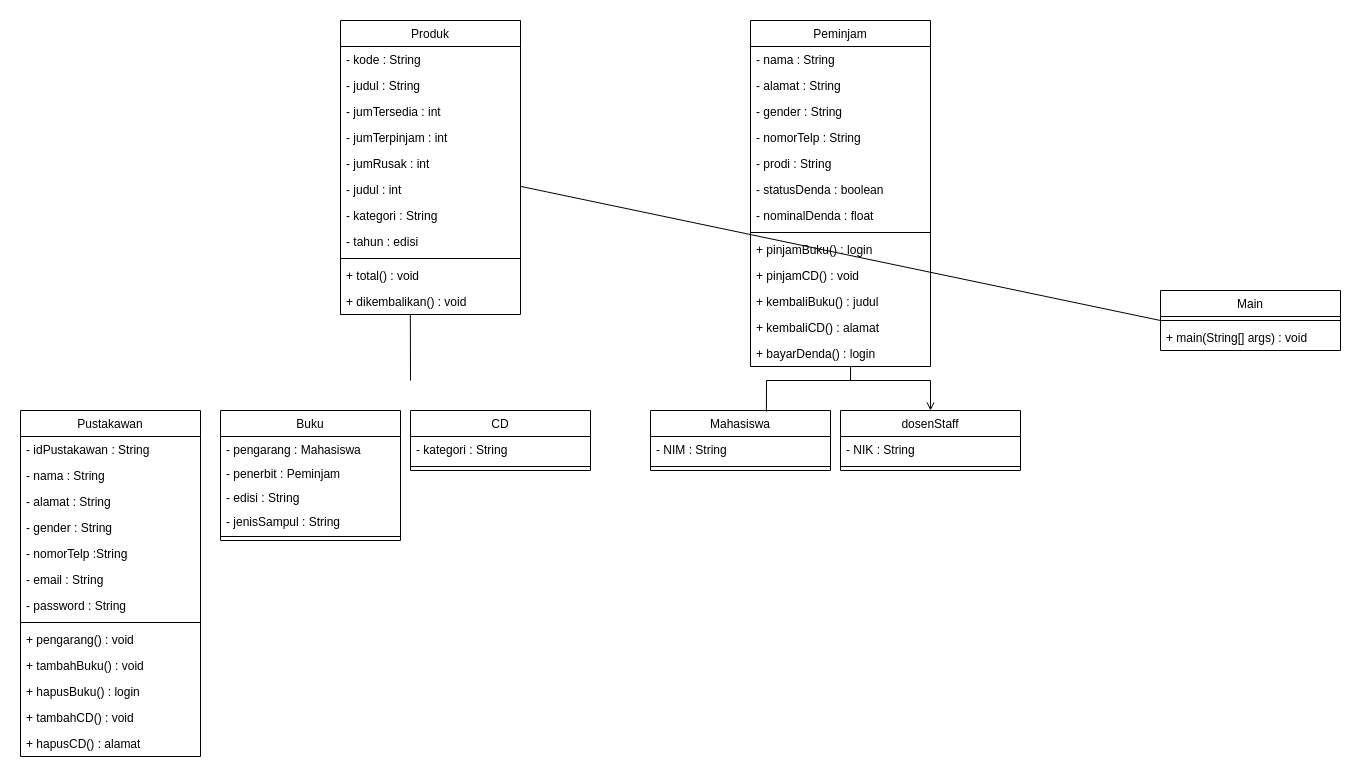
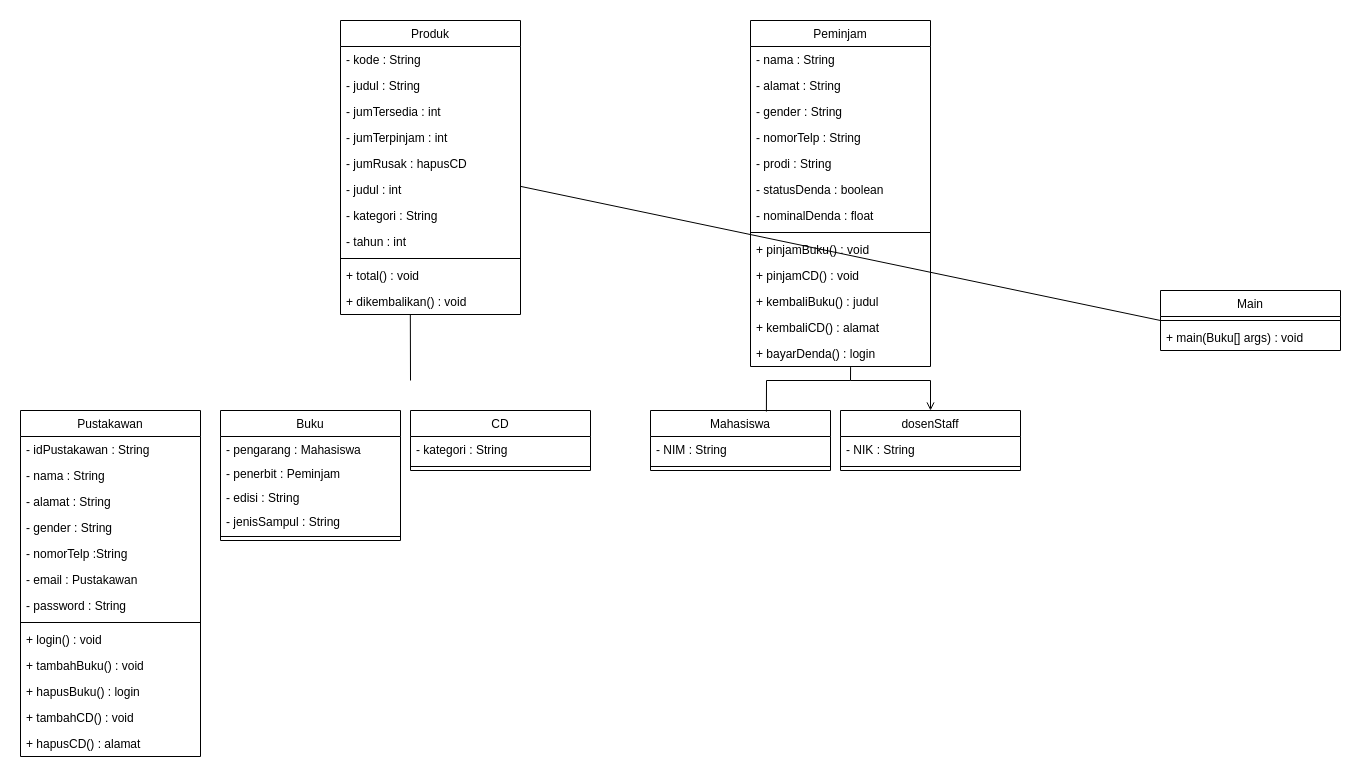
- <mxCell id="47" value="- jumRusak : int" style="text;align=left;verticalAlign=top;spacingLeft=4;spacingRight=4;overflow=hidden;rotatable=0;points=[[0,0.5],[1,0.5]];portConstraint=eastwest;rounded=0;shadow=0;html=0;" vertex="1" parent="42"><mxGeometry y="130" width="180" height="26" as="geometry" /></mxCell>
+ <mxCell id="47" value="- jumRusak : hapusCD" style="text;align=left;verticalAlign=top;spacingLeft=4;spacingRight=4;overflow=hidden;rotatable=0;points=[[0,0.5],[1,0.5]];portConstraint=eastwest;rounded=0;shadow=0;html=0;" vertex="1" parent="42"><mxGeometry y="130" width="180" height="26" as="geometry" /></mxCell>
- <mxCell id="50" value="- tahun : edisi" style="text;align=left;verticalAlign=top;spacingLeft=4;spacingRight=4;overflow=hidden;rotatable=0;points=[[0,0.5],[1,0.5]];portConstraint=eastwest;rounded=0;shadow=0;html=0;" vertex="1" parent="42"><mxGeometry y="208" width="180" height="26" as="geometry" /></mxCell>
+ <mxCell id="50" value="- tahun : int" style="text;align=left;verticalAlign=top;spacingLeft=4;spacingRight=4;overflow=hidden;rotatable=0;points=[[0,0.5],[1,0.5]];portConstraint=eastwest;rounded=0;shadow=0;html=0;" vertex="1" parent="42"><mxGeometry y="208" width="180" height="26" as="geometry" /></mxCell>
- <mxCell id="34" value="+ pinjamBuku() : login" style="text;align=left;verticalAlign=top;spacingLeft=4;spacingRight=4;overflow=hidden;rotatable=0;points=[[0,0.5],[1,0.5]];portConstraint=eastwest;" vertex="1" parent="25"><mxGeometry y="216" width="180" height="26" as="geometry" /></mxCell>
+ <mxCell id="34" value="+ pinjamBuku() : void" style="text;align=left;verticalAlign=top;spacingLeft=4;spacingRight=4;overflow=hidden;rotatable=0;points=[[0,0.5],[1,0.5]];portConstraint=eastwest;" vertex="1" parent="25"><mxGeometry y="216" width="180" height="26" as="geometry" /></mxCell>
- <mxCell id="41" value="+ main(String[] args) : void" style="text;align=left;verticalAlign=top;spacingLeft=4;spacingRight=4;overflow=hidden;rotatable=0;points=[[0,0.5],[1,0.5]];portConstraint=eastwest;" vertex="1" parent="39"><mxGeometry y="34" width="180" height="26" as="geometry" /></mxCell>
+ <mxCell id="41" value="+ main(Buku[] args) : void" style="text;align=left;verticalAlign=top;spacingLeft=4;spacingRight=4;overflow=hidden;rotatable=0;points=[[0,0.5],[1,0.5]];portConstraint=eastwest;" vertex="1" parent="39"><mxGeometry y="34" width="180" height="26" as="geometry" /></mxCell>
- <mxCell id="8" value="- email : String" style="text;align=left;verticalAlign=top;spacingLeft=4;spacingRight=4;overflow=hidden;rotatable=0;points=[[0,0.5],[1,0.5]];portConstraint=eastwest;rounded=0;shadow=0;html=0;" parent="2" vertex="1"><mxGeometry y="156" width="180" height="26" as="geometry" /></mxCell>
+ <mxCell id="8" value="- email : Pustakawan" style="text;align=left;verticalAlign=top;spacingLeft=4;spacingRight=4;overflow=hidden;rotatable=0;points=[[0,0.5],[1,0.5]];portConstraint=eastwest;rounded=0;shadow=0;html=0;" parent="2" vertex="1"><mxGeometry y="156" width="180" height="26" as="geometry" /></mxCell>
- <mxCell id="11" value="+ pengarang() : void" style="text;align=left;verticalAlign=top;spacingLeft=4;spacingRight=4;overflow=hidden;rotatable=0;points=[[0,0.5],[1,0.5]];portConstraint=eastwest;" parent="2" vertex="1"><mxGeometry y="216" width="180" height="26" as="geometry" /></mxCell>
+ <mxCell id="11" value="+ login() : void" style="text;align=left;verticalAlign=top;spacingLeft=4;spacingRight=4;overflow=hidden;rotatable=0;points=[[0,0.5],[1,0.5]];portConstraint=eastwest;" parent="2" vertex="1"><mxGeometry y="216" width="180" height="26" as="geometry" /></mxCell>
